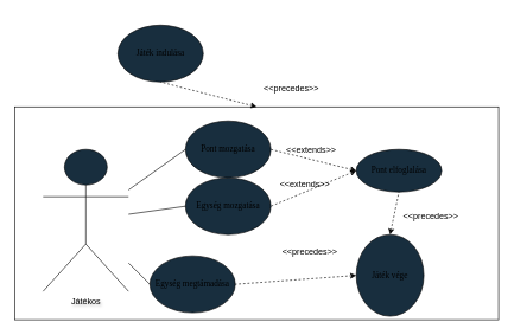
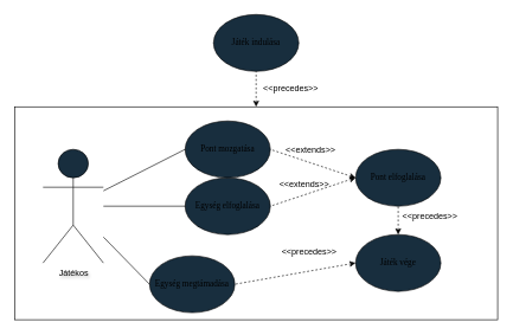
- <mxCell id="4" value="Játék indulása" style="ellipse;whiteSpace=wrap;html=1;fontFamily=Lucida Console;fontSize=12;textShadow=0;gradientColor=none;fillColor=#182e3e;spacingLeft=5;spacingRight=5;" parent="1" vertex="1"><mxGeometry x="165" y="35" width="120" height="80" as="geometry" /></mxCell>
+ <mxCell id="4" value="Játék indulása" style="ellipse;whiteSpace=wrap;html=1;fontFamily=Lucida Console;fontSize=12;textShadow=0;gradientColor=none;fillColor=#182e3e;spacingLeft=5;spacingRight=5;" parent="1" vertex="1"><mxGeometry x="300" y="20" width="120" height="80" as="geometry" /></mxCell>
- <mxCell id="13" value="Pont elfoglalása" style="ellipse;whiteSpace=wrap;html=1;fontFamily=Lucida Console;fontSize=12;textShadow=0;gradientColor=none;fillColor=#182e3e;spacingLeft=5;spacingRight=5;" vertex="1" parent="1"><mxGeometry x="500" y="210" width="120" height="60" as="geometry" /></mxCell>
+ <mxCell id="13" value="Pont elfoglalása" style="ellipse;whiteSpace=wrap;html=1;fontFamily=Lucida Console;fontSize=12;textShadow=0;gradientColor=none;fillColor=#182e3e;spacingLeft=5;spacingRight=5;" vertex="1" parent="1"><mxGeometry x="500" y="210" width="120" height="80" as="geometry" /></mxCell>
- <mxCell id="6" value="Egység mozgatása" style="ellipse;whiteSpace=wrap;html=1;fontFamily=Lucida Console;fontSize=12;textShadow=0;gradientColor=none;fillColor=#182e3e;spacingLeft=5;spacingRight=5;" parent="1" vertex="1"><mxGeometry x="260" y="250" width="120" height="80" as="geometry" /></mxCell>
+ <mxCell id="6" value="Egység elfoglalása" style="ellipse;whiteSpace=wrap;html=1;fontFamily=Lucida Console;fontSize=12;textShadow=0;gradientColor=none;fillColor=#182e3e;spacingLeft=5;spacingRight=5;" parent="1" vertex="1"><mxGeometry x="260" y="250" width="120" height="80" as="geometry" /></mxCell>
- <mxCell id="3" value="Játékos" style="shape=umlActor;verticalLabelPosition=bottom;verticalAlign=top;html=1;outlineConnect=0;gradientColor=none;fillColor=#182e3e;textShadow=1;labelBorderColor=none;labelBackgroundColor=none;" parent="1" vertex="1"><mxGeometry x="60" y="210" width="120" height="200" as="geometry" /></mxCell>
+ <mxCell id="3" value="Játékos" style="shape=umlActor;verticalLabelPosition=bottom;verticalAlign=top;html=1;outlineConnect=0;gradientColor=none;fillColor=#182e3e;textShadow=1;labelBorderColor=none;labelBackgroundColor=none;" parent="1" vertex="1"><mxGeometry x="60" y="210" width="85" height="160" as="geometry" /></mxCell>
- <mxCell id="17" value="Játék vége" style="ellipse;whiteSpace=wrap;html=1;fontFamily=Lucida Console;fontSize=12;textShadow=0;gradientColor=none;fillColor=#182e3e;spacingLeft=5;spacingRight=5;" vertex="1" parent="1"><mxGeometry x="500" y="330" width="95" height="115" as="geometry" /></mxCell>
+ <mxCell id="17" value="Játék vége" style="ellipse;whiteSpace=wrap;html=1;fontFamily=Lucida Console;fontSize=12;textShadow=0;gradientColor=none;fillColor=#182e3e;spacingLeft=5;spacingRight=5;" vertex="1" parent="1"><mxGeometry x="500" y="330" width="120" height="80" as="geometry" /></mxCell>
